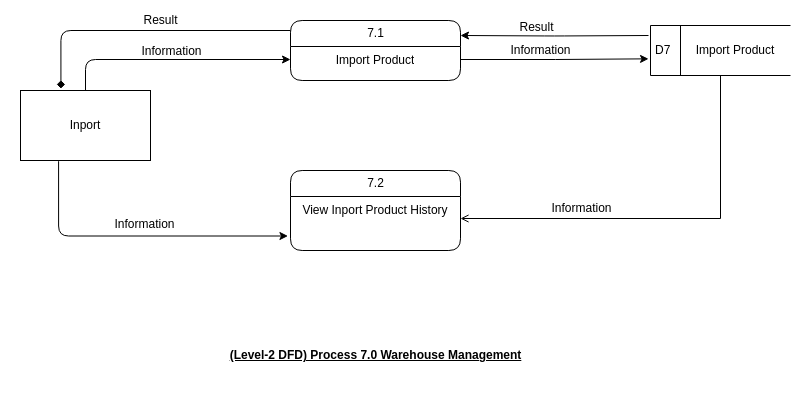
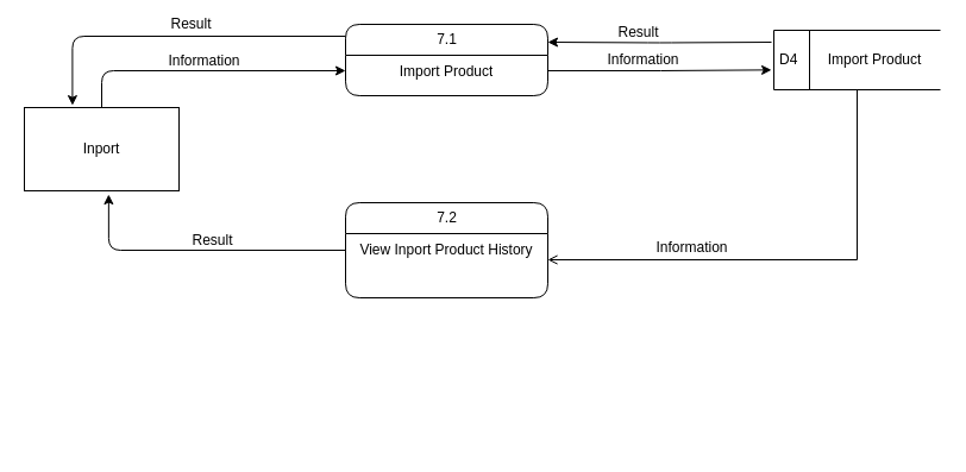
- <mxCell id="19" value="D7" style="html=1;dashed=0;whitespace=wrap;shape=mxgraph.dfd.dataStoreID;align=left;spacingLeft=3;points=[[0,0],[0.5,0],[1,0],[0,0.5],[1,0.5],[0,1],[0.5,1],[1,1]];fontFamily=Helvetica;fontColor=#000000;fontSize=12;" parent="1" vertex="1"><mxGeometry x="650" y="25" width="140" height="50" as="geometry" /></mxCell>
+ <mxCell id="19" value="D4" style="html=1;dashed=0;whitespace=wrap;shape=mxgraph.dfd.dataStoreID;align=left;spacingLeft=3;points=[[0,0],[0.5,0],[1,0],[0,0.5],[1,0.5],[0,1],[0.5,1],[1,1]];fontFamily=Helvetica;fontColor=#000000;fontSize=12;" parent="1" vertex="1"><mxGeometry x="650" y="25" width="140" height="50" as="geometry" /></mxCell>
- <mxCell id="2" value="Result" style="edgeStyle=orthogonalEdgeStyle;rounded=1;sketch=0;orthogonalLoop=1;jettySize=auto;html=1;entryX=0.311;entryY=-0.027;entryDx=0;entryDy=0;entryPerimeter=0;labelBackgroundColor=none;fontFamily=Helvetica;fontColor=#000000;fontSize=12;endArrow=diamond;" parent="1" source="3" target="10" edge="1"><mxGeometry x="-0.096" y="-10" relative="1" as="geometry"><mxPoint as="offset" /><Array as="points"><mxPoint x="60" y="30" /></Array></mxGeometry></mxCell>
+ <mxCell id="2" value="Result" style="edgeStyle=orthogonalEdgeStyle;rounded=1;sketch=0;orthogonalLoop=1;jettySize=auto;html=1;entryX=0.311;entryY=-0.027;entryDx=0;entryDy=0;entryPerimeter=0;labelBackgroundColor=none;fontFamily=Helvetica;fontColor=#000000;fontSize=12;" parent="1" source="3" target="10" edge="1"><mxGeometry x="-0.096" y="-10" relative="1" as="geometry"><mxPoint as="offset" /><Array as="points"><mxPoint x="60" y="30" /></Array></mxGeometry></mxCell>
+ <mxCell id="11" style="edgeStyle=orthogonalEdgeStyle;rounded=1;orthogonalLoop=1;jettySize=auto;html=1;entryX=0.545;entryY=1.043;entryDx=0;entryDy=0;entryPerimeter=0;fontFamily=Helvetica;fontColor=#000000;fontSize=12;" parent="1" source="13" target="10" edge="1"><mxGeometry relative="1" as="geometry"><Array as="points"><mxPoint x="91" y="210" /></Array></mxGeometry></mxCell>
+ <mxCell id="12" value="Result" style="edgeLabel;html=1;align=center;verticalAlign=middle;resizable=0;points=[];fontFamily=Helvetica;fontColor=#000000;fontSize=12;labelBackgroundColor=none;" parent="11" vertex="1" connectable="0"><mxGeometry x="-0.084" y="2" relative="1" as="geometry"><mxPoint y="-11" as="offset" /></mxGeometry></mxCell>
- <mxCell id="6" style="edgeStyle=orthogonalEdgeStyle;rounded=1;orthogonalLoop=1;jettySize=auto;html=1;entryX=-0.015;entryY=0.898;entryDx=0;entryDy=0;entryPerimeter=0;exitX=0.293;exitY=1.01;exitDx=0;exitDy=0;exitPerimeter=0;fontFamily=Helvetica;fontColor=#000000;fontSize=12;" parent="1" source="10" target="14" edge="1"><mxGeometry relative="1" as="geometry" /></mxCell>
- <mxCell id="7" value="Information" style="edgeLabel;html=1;align=center;verticalAlign=middle;resizable=0;points=[];fontFamily=Helvetica;fontColor=#000000;fontSize=12;labelBackgroundColor=none;" parent="6" vertex="1" connectable="0"><mxGeometry x="0.052" y="1" relative="1" as="geometry"><mxPoint y="-11" as="offset" /></mxGeometry></mxCell>
- <mxCell id="5" value="&lt;p class=&quot;MsoNormal&quot; style=&quot;font-size: 12px;&quot;&gt;&lt;font style=&quot;font-size: 12px;&quot;&gt;&lt;span style=&quot;font-size: 12px;&quot;&gt;&lt;b style=&quot;font-size: 12px;&quot;&gt;&lt;u style=&quot;font-size: 12px;&quot;&gt;(Level-2 DFD) Process 7.0 Warehouse Management&lt;/u&gt;&lt;/b&gt;&lt;/span&gt;&lt;/font&gt;&lt;br style=&quot;font-size: 12px;&quot;&gt;&lt;/p&gt;" style="text;html=1;align=center;verticalAlign=middle;resizable=0;points=[];autosize=1;strokeColor=none;fontFamily=Helvetica;fontColor=#000000;fontSize=12;" parent="1" vertex="1"><mxGeometry x="220" y="335" width="310" height="40" as="geometry" /></mxCell>
